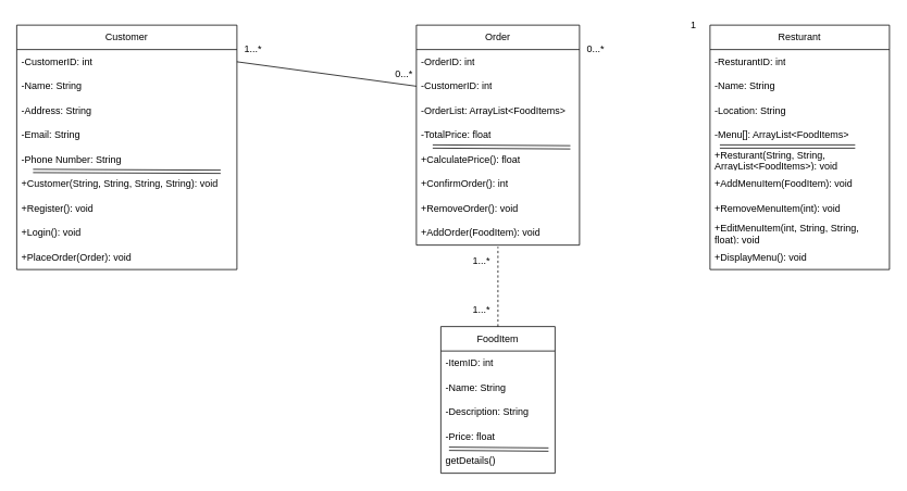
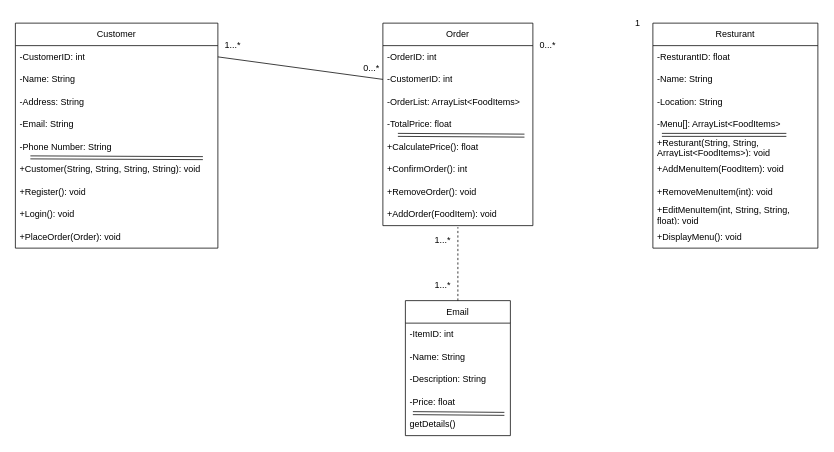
- <mxCell id="3" value="-ResturantID: int" style="text;strokeColor=none;fillColor=none;align=left;verticalAlign=middle;spacingLeft=4;spacingRight=4;overflow=hidden;points=[[0,0.5],[1,0.5]];portConstraint=eastwest;rotatable=0;whiteSpace=wrap;html=1;" parent="2" vertex="1"><mxGeometry y="30" width="220" height="30" as="geometry" /></mxCell>
+ <mxCell id="3" value="-ResturantID: float" style="text;strokeColor=none;fillColor=none;align=left;verticalAlign=middle;spacingLeft=4;spacingRight=4;overflow=hidden;points=[[0,0.5],[1,0.5]];portConstraint=eastwest;rotatable=0;whiteSpace=wrap;html=1;" parent="2" vertex="1"><mxGeometry y="30" width="220" height="30" as="geometry" /></mxCell>
- <mxCell id="13" value="FoodItem" style="swimlane;fontStyle=0;childLayout=stackLayout;horizontal=1;startSize=30;horizontalStack=0;resizeParent=1;resizeParentMax=0;resizeLast=0;collapsible=1;marginBottom=0;whiteSpace=wrap;html=1;" parent="1" vertex="1"><mxGeometry x="540" y="400" width="140" height="180" as="geometry" /></mxCell>
+ <mxCell id="13" value="Email" style="swimlane;fontStyle=0;childLayout=stackLayout;horizontal=1;startSize=30;horizontalStack=0;resizeParent=1;resizeParentMax=0;resizeLast=0;collapsible=1;marginBottom=0;whiteSpace=wrap;html=1;" parent="1" vertex="1"><mxGeometry x="540" y="400" width="140" height="180" as="geometry" /></mxCell>
